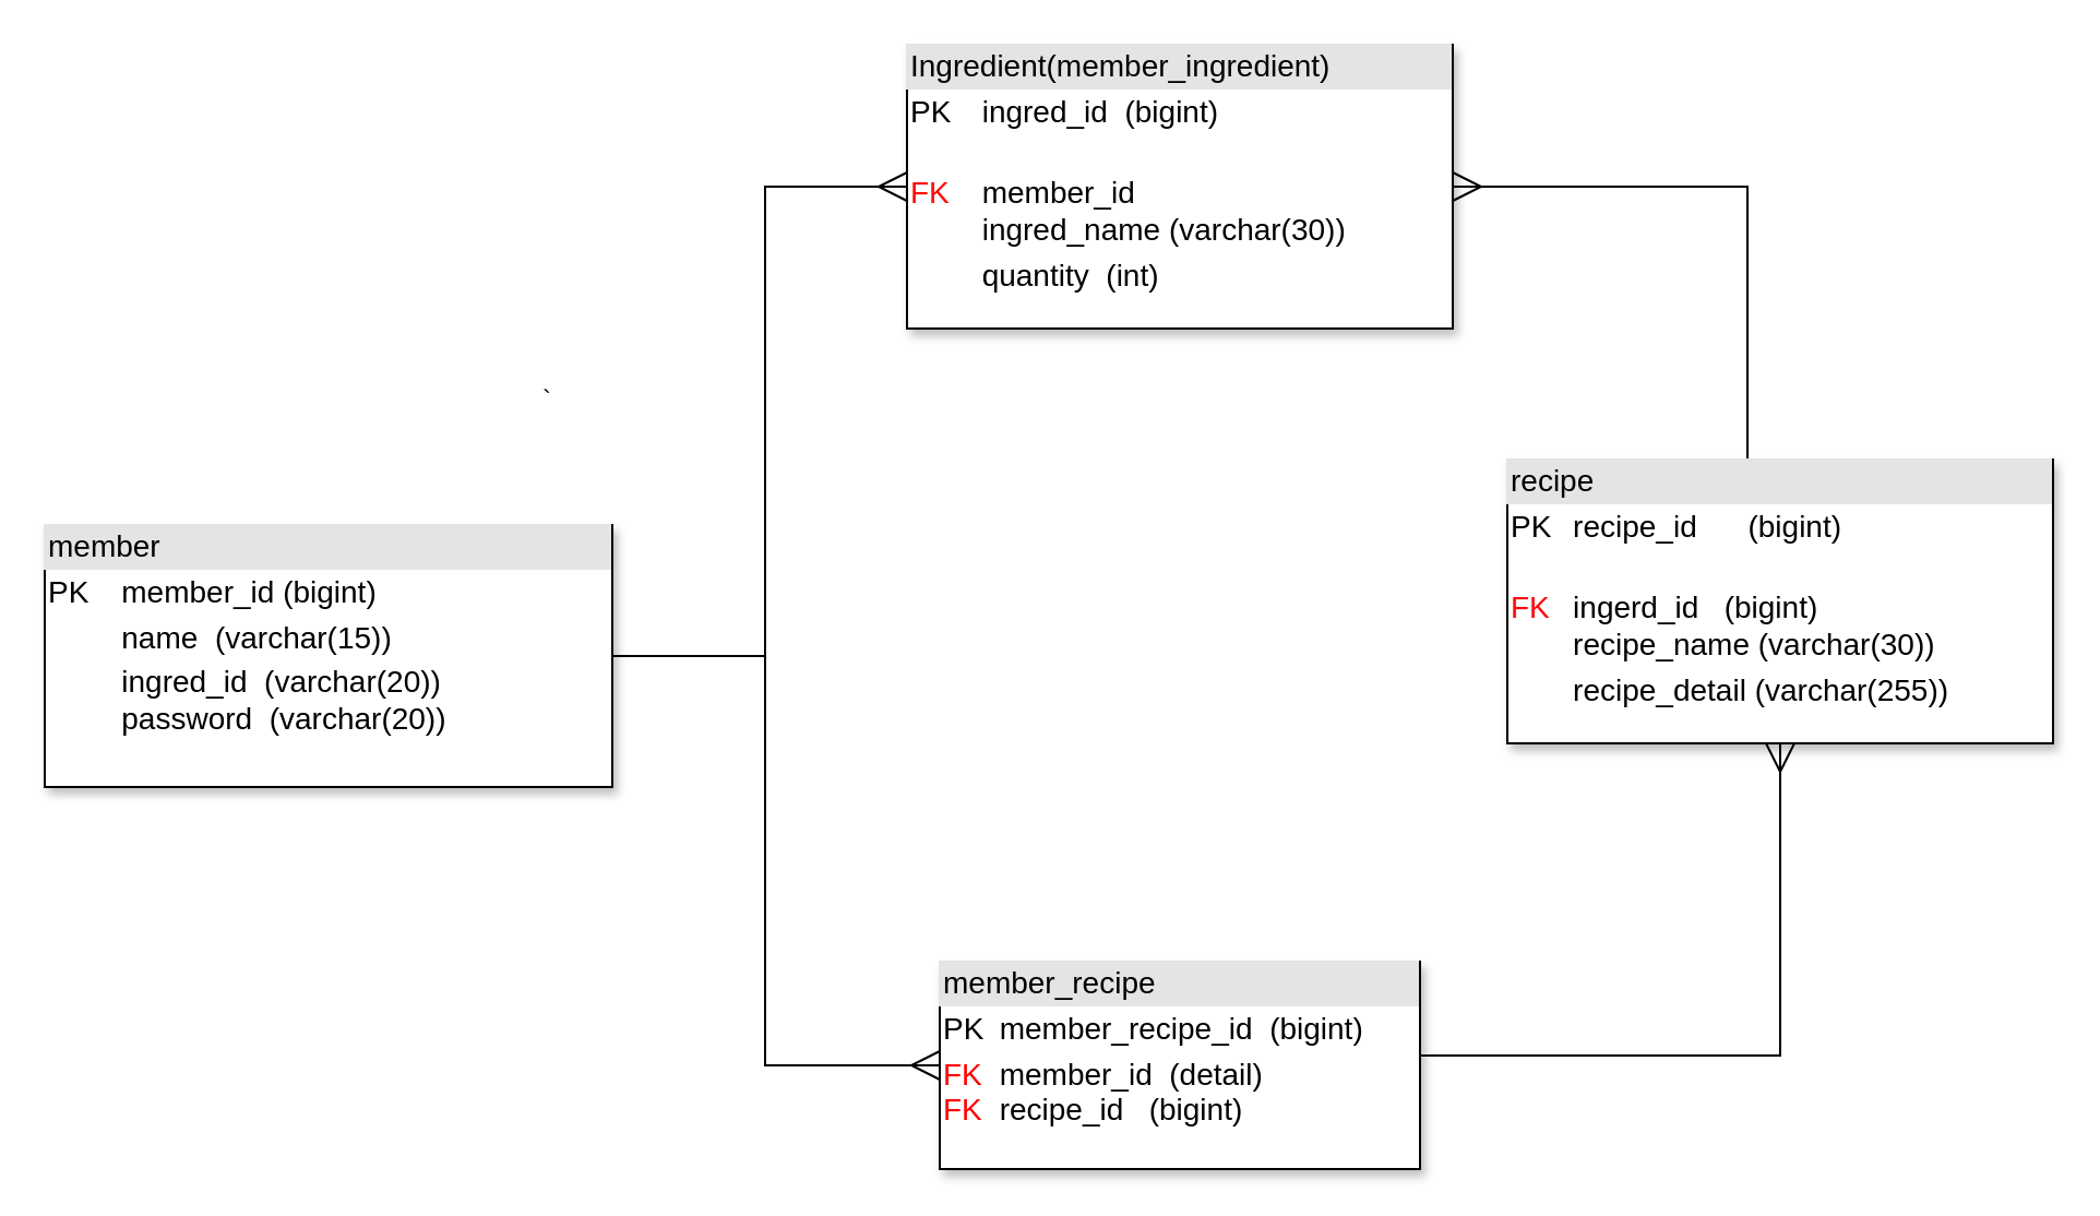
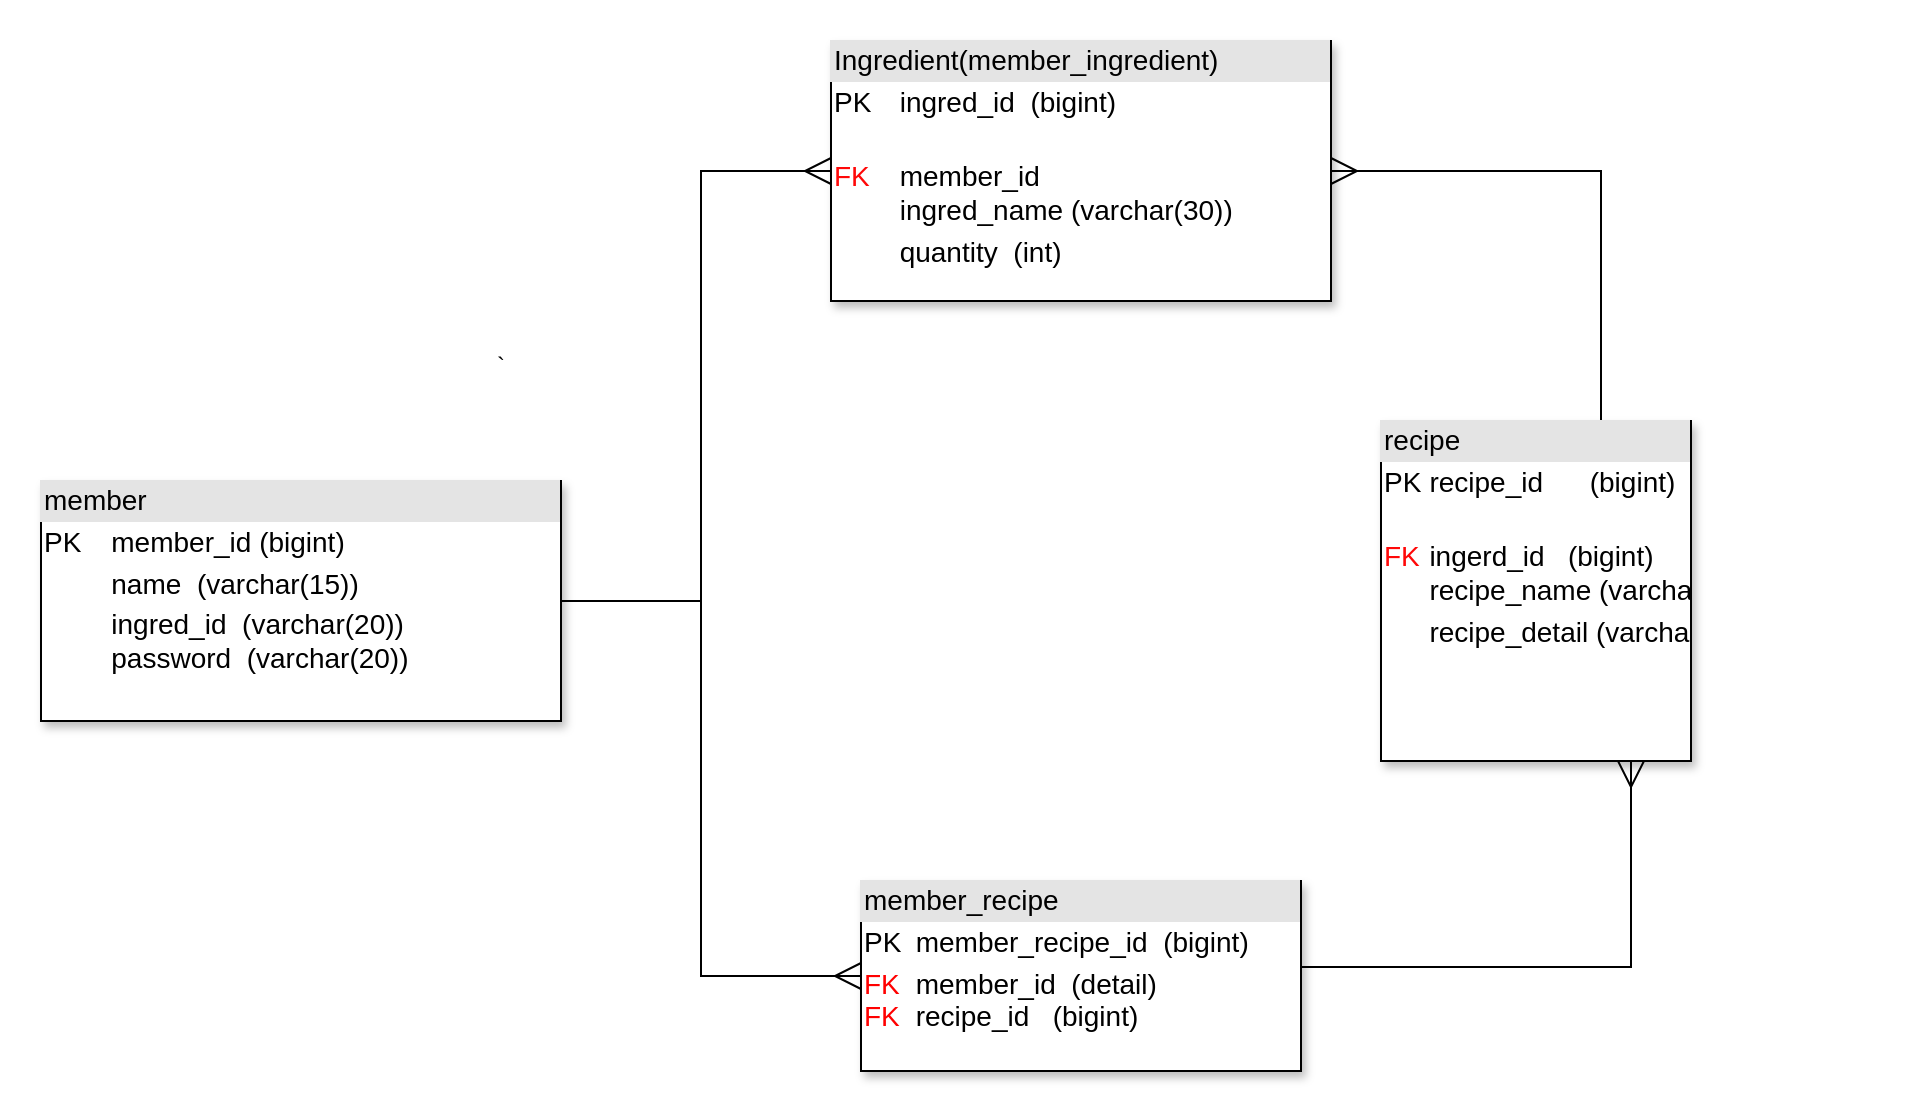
- <mxCell id="10" value="&lt;div style=&quot;box-sizing: border-box; width: 100%; background: rgb(228, 228, 228); padding: 2px; font-size: 14px;&quot;&gt;&lt;font style=&quot;font-size: 14px;&quot;&gt;recipe&lt;/font&gt;&lt;/div&gt;&lt;table style=&quot;width: 100%; font-size: 14px;&quot; cellpadding=&quot;2&quot; cellspacing=&quot;0&quot;&gt;&lt;tbody&gt;&lt;tr&gt;&lt;td&gt;&lt;font style=&quot;font-size: 14px;&quot;&gt;PK&lt;/font&gt;&lt;/td&gt;&lt;td&gt;&lt;font style=&quot;font-size: 14px;&quot;&gt;recipe_id&lt;span style=&quot;white-space: pre;&quot;&gt; &lt;/span&gt;&amp;nbsp; &amp;nbsp;&lt;span style=&quot;white-space: pre;&quot;&gt; &lt;/span&gt;&lt;span style=&quot;white-space: pre;&quot;&gt; &lt;/span&gt;(bigint)&lt;br&gt;&lt;/font&gt;&lt;/td&gt;&lt;/tr&gt;&lt;tr&gt;&lt;td&gt;&lt;font color=&quot;#ff0808&quot;&gt;FK&lt;/font&gt;&lt;/td&gt;&lt;td&gt;&lt;font style=&quot;font-size: 14px;&quot;&gt;&lt;br&gt;ingerd_id&lt;span style=&quot;white-space: pre;&quot;&gt; &lt;/span&gt;&lt;span style=&quot;white-space: pre;&quot;&gt; &lt;/span&gt;&lt;span style=&quot;white-space: pre;&quot;&gt; &lt;/span&gt;(bigint)&lt;br&gt;recipe_name&lt;span style=&quot;white-space: pre;&quot;&gt; &lt;/span&gt;(varchar(30))&lt;span style=&quot;white-space: pre;&quot;&gt; &lt;/span&gt;&lt;br&gt;&lt;/font&gt;&lt;/td&gt;&lt;/tr&gt;&lt;tr&gt;&lt;td&gt;&lt;font style=&quot;font-size: 14px;&quot;&gt;&lt;br&gt;&lt;/font&gt;&lt;/td&gt;&lt;td&gt;&lt;font style=&quot;font-size: 14px;&quot;&gt;recipe_detail&lt;span style=&quot;white-space: pre;&quot;&gt; &lt;/span&gt;(varchar(255))&lt;br&gt;&lt;br&gt;&lt;/font&gt;&lt;/td&gt;&lt;/tr&gt;&lt;/tbody&gt;&lt;/table&gt;" style="verticalAlign=top;align=left;overflow=fill;html=1;whiteSpace=wrap;shadow=1;" vertex="1" parent="1"><mxGeometry x="690" y="210" width="250" height="130" as="geometry" /></mxCell>
+ <mxCell id="10" value="&lt;div style=&quot;box-sizing: border-box; width: 100%; background: rgb(228, 228, 228); padding: 2px; font-size: 14px;&quot;&gt;&lt;font style=&quot;font-size: 14px;&quot;&gt;recipe&lt;/font&gt;&lt;/div&gt;&lt;table style=&quot;width: 100%; font-size: 14px;&quot; cellpadding=&quot;2&quot; cellspacing=&quot;0&quot;&gt;&lt;tbody&gt;&lt;tr&gt;&lt;td&gt;&lt;font style=&quot;font-size: 14px;&quot;&gt;PK&lt;/font&gt;&lt;/td&gt;&lt;td&gt;&lt;font style=&quot;font-size: 14px;&quot;&gt;recipe_id&lt;span style=&quot;white-space: pre;&quot;&gt; &lt;/span&gt;&amp;nbsp; &amp;nbsp;&lt;span style=&quot;white-space: pre;&quot;&gt; &lt;/span&gt;&lt;span style=&quot;white-space: pre;&quot;&gt; &lt;/span&gt;(bigint)&lt;br&gt;&lt;/font&gt;&lt;/td&gt;&lt;/tr&gt;&lt;tr&gt;&lt;td&gt;&lt;font color=&quot;#ff0808&quot;&gt;FK&lt;/font&gt;&lt;/td&gt;&lt;td&gt;&lt;font style=&quot;font-size: 14px;&quot;&gt;&lt;br&gt;ingerd_id&lt;span style=&quot;white-space: pre;&quot;&gt; &lt;/span&gt;&lt;span style=&quot;white-space: pre;&quot;&gt; &lt;/span&gt;&lt;span style=&quot;white-space: pre;&quot;&gt; &lt;/span&gt;(bigint)&lt;br&gt;recipe_name&lt;span style=&quot;white-space: pre;&quot;&gt; &lt;/span&gt;(varchar(30))&lt;span style=&quot;white-space: pre;&quot;&gt; &lt;/span&gt;&lt;br&gt;&lt;/font&gt;&lt;/td&gt;&lt;/tr&gt;&lt;tr&gt;&lt;td&gt;&lt;font style=&quot;font-size: 14px;&quot;&gt;&lt;br&gt;&lt;/font&gt;&lt;/td&gt;&lt;td&gt;&lt;font style=&quot;font-size: 14px;&quot;&gt;recipe_detail&lt;span style=&quot;white-space: pre;&quot;&gt; &lt;/span&gt;(varchar(255))&lt;br&gt;&lt;br&gt;&lt;/font&gt;&lt;/td&gt;&lt;/tr&gt;&lt;/tbody&gt;&lt;/table&gt;" style="verticalAlign=top;align=left;overflow=fill;html=1;whiteSpace=wrap;shadow=1;" vertex="1" parent="1"><mxGeometry x="690" y="210" width="155" height="170" as="geometry" /></mxCell>
